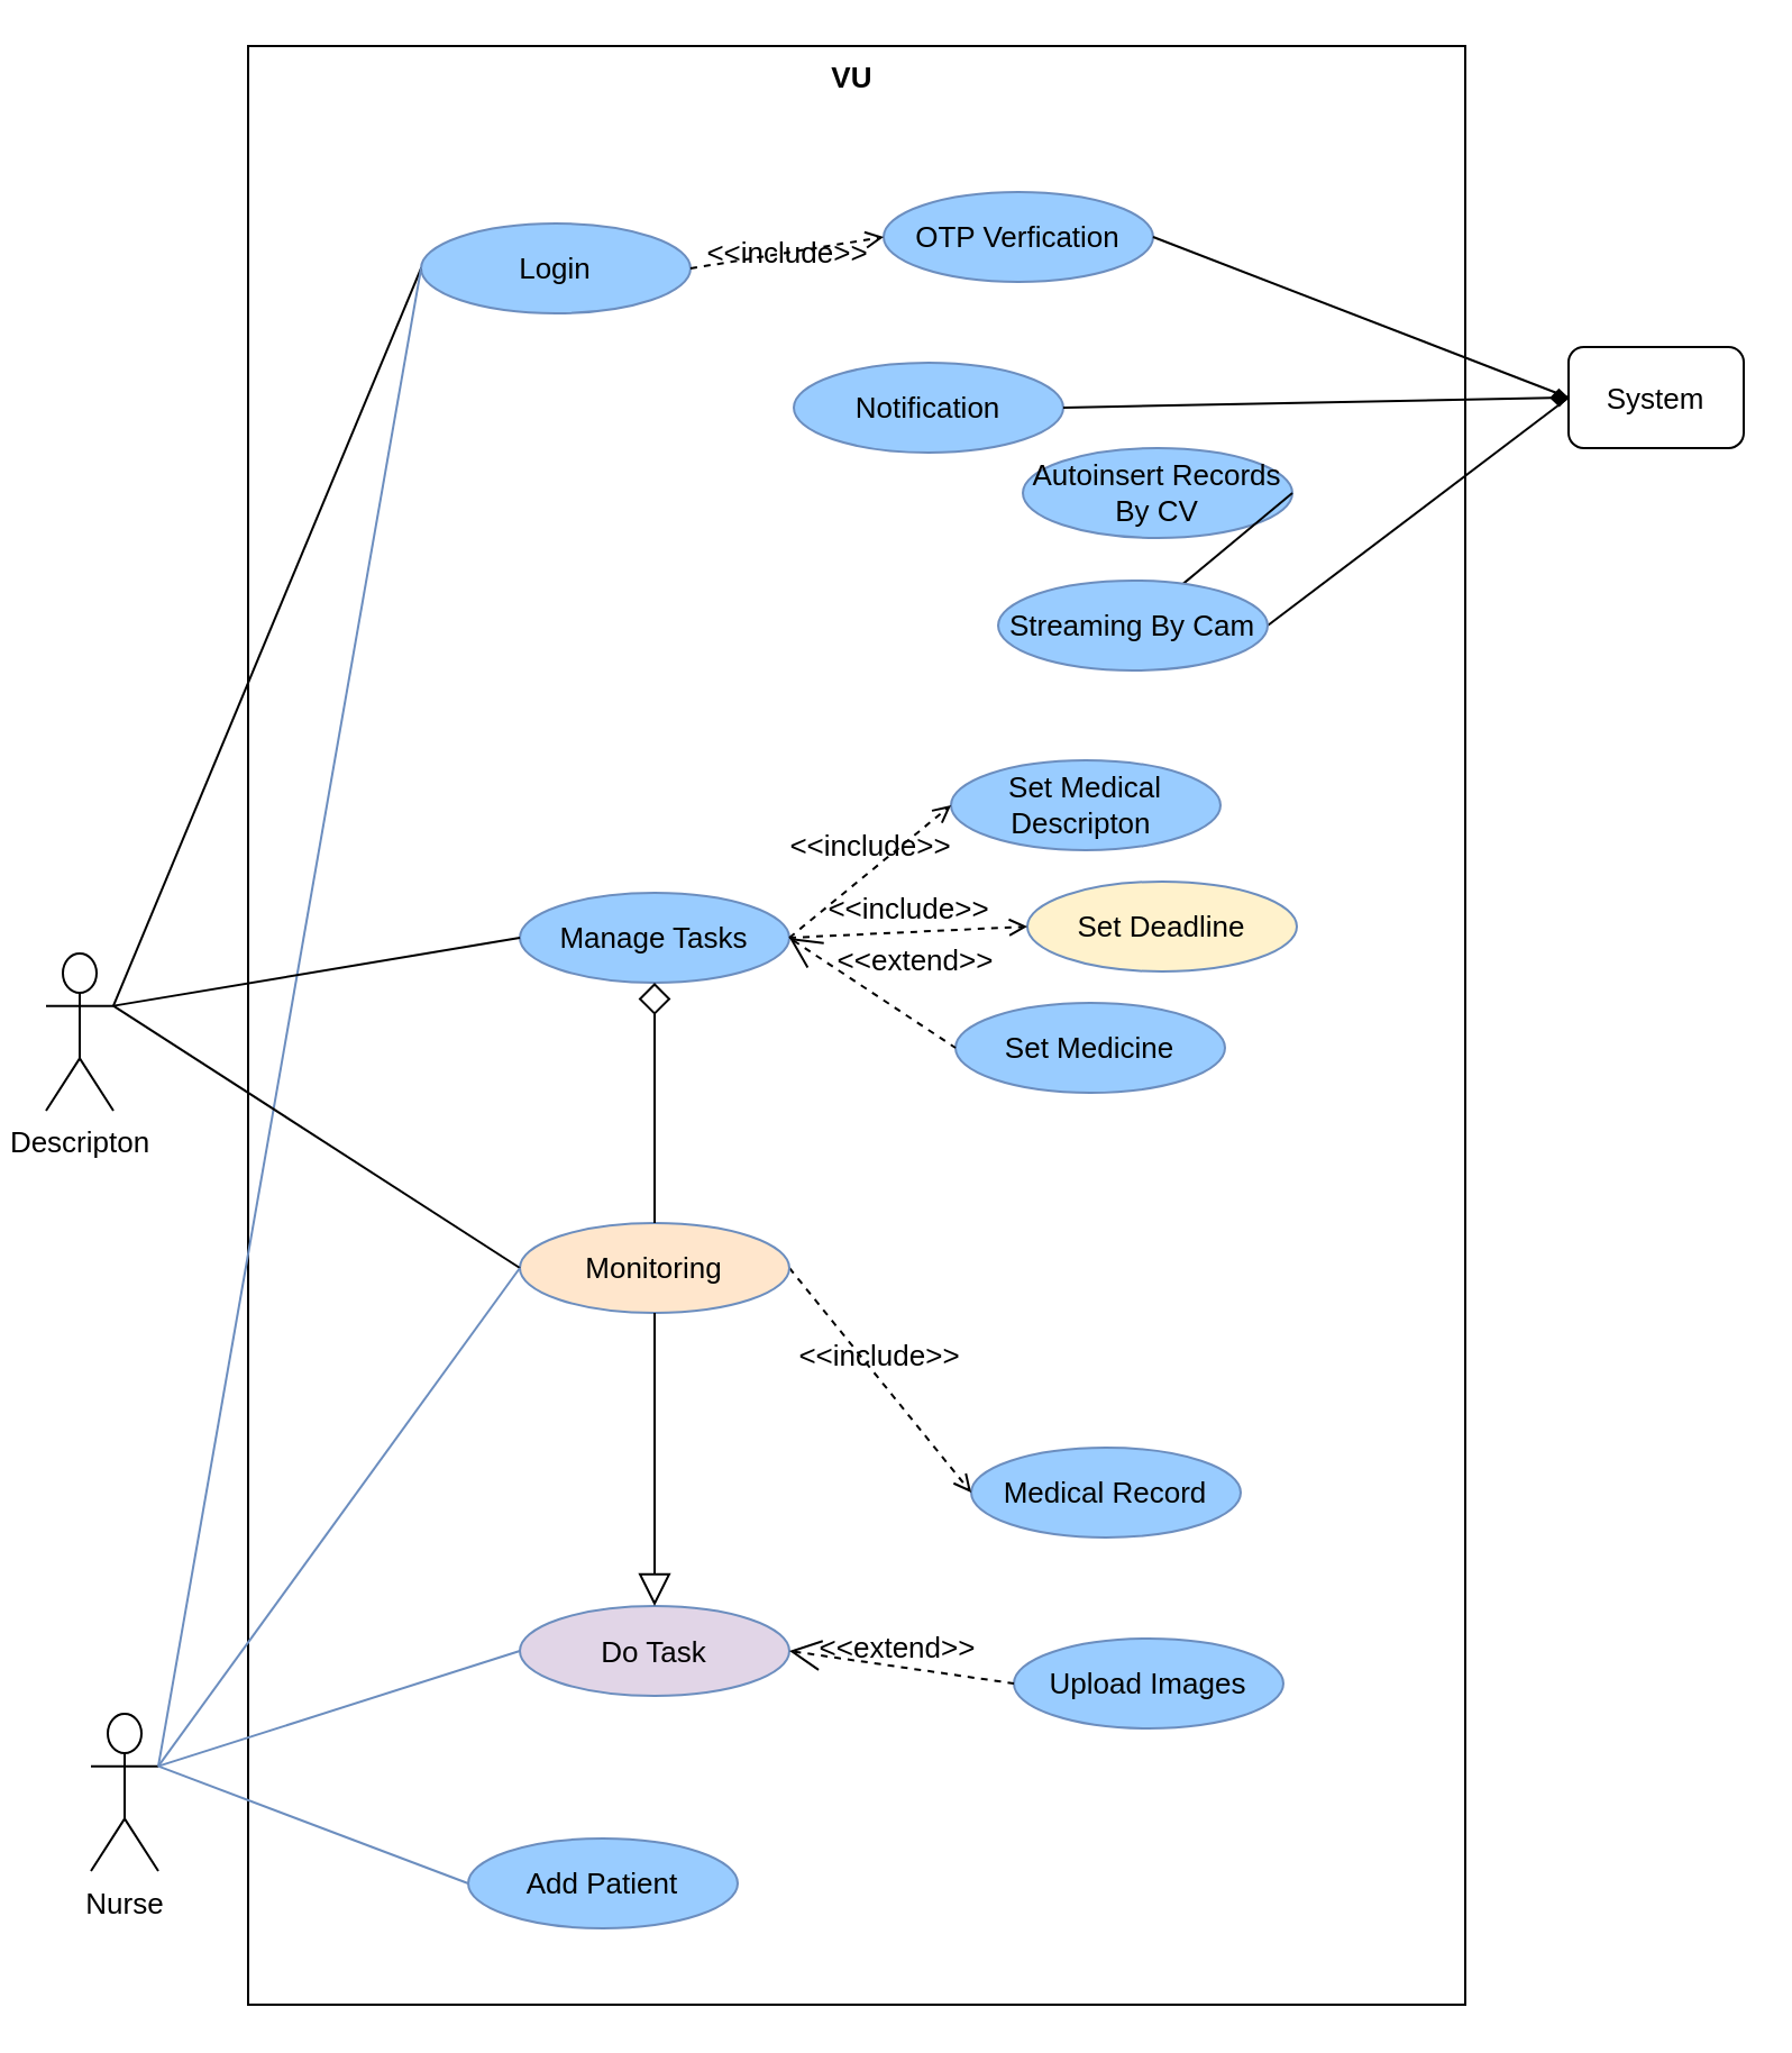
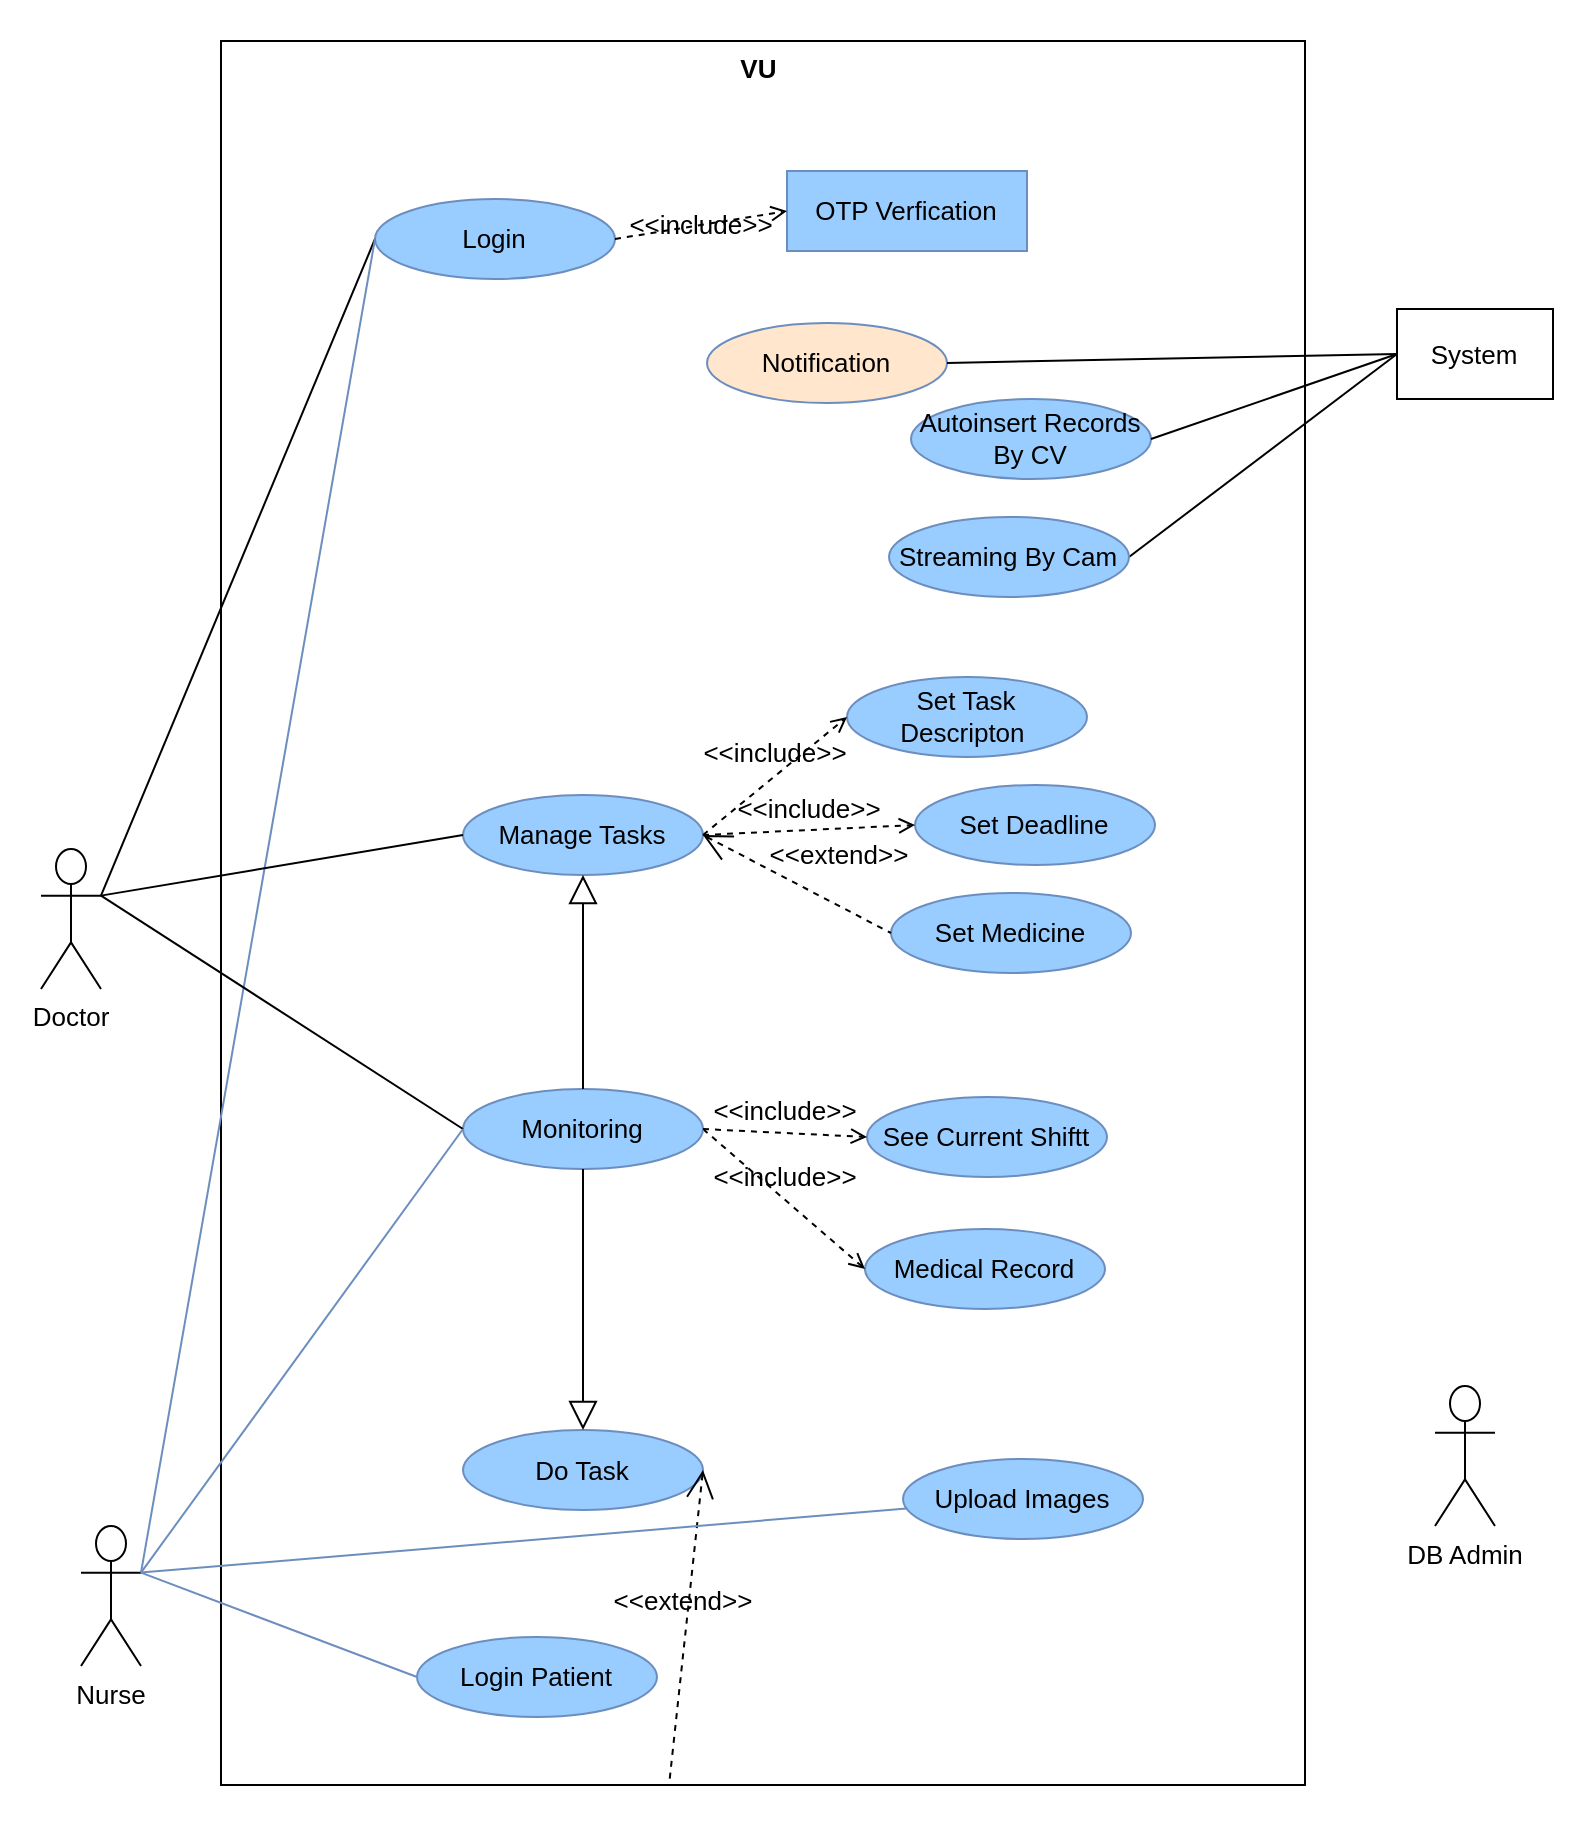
- <mxCell id="7" value="OTP Verfication" style="ellipse;whiteSpace=wrap;html=1;fontSize=13;spacingTop=0;spacingLeft=0;spacing=2;verticalAlign=middle;fillColor=#99CCFF;strokeColor=#6c8ebf;" parent="1" vertex="1"><mxGeometry x="393" y="85" width="120" height="40" as="geometry" /></mxCell>
+ <mxCell id="7" value="OTP Verfication" style="whiteSpace=wrap;html=1;fontSize=13;spacingTop=0;spacingLeft=0;spacing=2;verticalAlign=middle;fillColor=#99CCFF;strokeColor=#6c8ebf;rounded=0;" parent="1" vertex="1"><mxGeometry x="393" y="85" width="120" height="40" as="geometry" /></mxCell>
- <mxCell id="28" value="" style="endArrow=none;html=1;rounded=0;entryX=0;entryY=0.5;entryDx=0;entryDy=0;exitX=1;exitY=0.5;exitDx=0;exitDy=0;fontSize=13;" parent="1" source="7" target="14" edge="1"><mxGeometry width="50" height="50" relative="1" as="geometry"><mxPoint x="320" y="264" as="sourcePoint" /><mxPoint x="370" y="214" as="targetPoint" /></mxGeometry></mxCell>
- <mxCell id="24" value="" style="endArrow=diamond;html=1;rounded=0;entryX=0;entryY=0.5;entryDx=0;entryDy=0;exitX=1;exitY=0.5;exitDx=0;exitDy=0;fontSize=13;" parent="1" source="17" target="14" edge="1"><mxGeometry width="50" height="50" relative="1" as="geometry"><mxPoint x="288" y="257" as="sourcePoint" /><mxPoint x="338" y="207" as="targetPoint" /></mxGeometry></mxCell>
+ <mxCell id="24" value="" style="endArrow=none;html=1;rounded=0;entryX=0;entryY=0.5;entryDx=0;entryDy=0;exitX=1;exitY=0.5;exitDx=0;exitDy=0;fontSize=13;" parent="1" source="17" target="14" edge="1"><mxGeometry width="50" height="50" relative="1" as="geometry"><mxPoint x="288" y="257" as="sourcePoint" /><mxPoint x="338" y="207" as="targetPoint" /></mxGeometry></mxCell>
- <mxCell id="14" value="System" style="whiteSpace=wrap;html=1;fontSize=13;rounded=1;" parent="1" vertex="1"><mxGeometry x="698" y="154" width="78" height="45" as="geometry" /></mxCell>
+ <mxCell id="14" value="System" style="rounded=0;whiteSpace=wrap;html=1;fontSize=13;" parent="1" vertex="1"><mxGeometry x="698" y="154" width="78" height="45" as="geometry" /></mxCell>
- <mxCell id="17" value="Notification" style="ellipse;whiteSpace=wrap;html=1;fillColor=#99CCFF;strokeColor=#6c8ebf;fontSize=13;" parent="1" vertex="1"><mxGeometry x="353" y="161" width="120" height="40" as="geometry" /></mxCell>
+ <mxCell id="17" value="Notification" style="ellipse;whiteSpace=wrap;html=1;fillColor=#ffe6cc;strokeColor=#6c8ebf;fontSize=13;" parent="1" vertex="1"><mxGeometry x="353" y="161" width="120" height="40" as="geometry" /></mxCell>
- <mxCell id="25" value="" style="endArrow=none;html=1;rounded=0;exitX=1;exitY=0.5;exitDx=0;exitDy=0;fontSize=13;" parent="1" source="15" target="32" edge="1"><mxGeometry width="50" height="50" relative="1" as="geometry"><mxPoint x="288" y="257" as="sourcePoint" /><mxPoint x="338" y="207" as="targetPoint" /></mxGeometry></mxCell>
+ <mxCell id="25" value="" style="endArrow=none;html=1;rounded=0;entryX=0;entryY=0.5;entryDx=0;entryDy=0;exitX=1;exitY=0.5;exitDx=0;exitDy=0;fontSize=13;" parent="1" source="15" target="14" edge="1"><mxGeometry width="50" height="50" relative="1" as="geometry"><mxPoint x="288" y="257" as="sourcePoint" /><mxPoint x="338" y="207" as="targetPoint" /></mxGeometry></mxCell>
- <mxCell id="13" value="Set Medical Descripton&amp;nbsp;" style="ellipse;whiteSpace=wrap;html=1;fillColor=#99CCFF;strokeColor=#6c8ebf;fontSize=13;" parent="1" vertex="1"><mxGeometry x="423" y="338" width="120" height="40" as="geometry" /></mxCell>
+ <mxCell id="13" value="Set Task Descripton&amp;nbsp;" style="ellipse;whiteSpace=wrap;html=1;fillColor=#99CCFF;strokeColor=#6c8ebf;fontSize=13;" parent="1" vertex="1"><mxGeometry x="423" y="338" width="120" height="40" as="geometry" /></mxCell>
- <mxCell id="16" value="Set Deadline" style="ellipse;whiteSpace=wrap;html=1;fillColor=#fff2cc;strokeColor=#6c8ebf;fontSize=13;" parent="1" vertex="1"><mxGeometry x="457" y="392" width="120" height="40" as="geometry" /></mxCell>
+ <mxCell id="16" value="Set Deadline" style="ellipse;whiteSpace=wrap;html=1;fillColor=#99CCFF;strokeColor=#6c8ebf;fontSize=13;" parent="1" vertex="1"><mxGeometry x="457" y="392" width="120" height="40" as="geometry" /></mxCell>
- <mxCell id="38" value="" style="endArrow=diamond;endFill=0;endSize=12;html=1;rounded=0;exitX=0.5;exitY=0;exitDx=0;exitDy=0;fontSize=13;" parent="1" source="29" target="9" edge="1"><mxGeometry width="160" relative="1" as="geometry"><mxPoint x="312" y="552" as="sourcePoint" /><mxPoint x="497" y="525" as="targetPoint" /></mxGeometry></mxCell>
+ <mxCell id="38" value="" style="endArrow=block;endFill=0;endSize=12;html=1;rounded=0;exitX=0.5;exitY=0;exitDx=0;exitDy=0;fontSize=13;" parent="1" source="29" target="9" edge="1"><mxGeometry width="160" relative="1" as="geometry"><mxPoint x="312" y="552" as="sourcePoint" /><mxPoint x="497" y="525" as="targetPoint" /></mxGeometry></mxCell>
- <mxCell id="19" value="Set Medicine" style="ellipse;whiteSpace=wrap;html=1;fillColor=#99CCFF;strokeColor=#6c8ebf;fontSize=13;" parent="1" vertex="1"><mxGeometry x="425" y="446" width="120" height="40" as="geometry" /></mxCell>
+ <mxCell id="19" value="Set Medicine" style="ellipse;whiteSpace=wrap;html=1;fillColor=#99CCFF;strokeColor=#6c8ebf;fontSize=13;" parent="1" vertex="1"><mxGeometry x="445" y="446" width="120" height="40" as="geometry" /></mxCell>
- <mxCell id="2" value="Descripton" style="shape=umlActor;html=1;verticalLabelPosition=bottom;verticalAlign=top;align=center;fontSize=13;" parent="1" vertex="1"><mxGeometry x="20" y="424" width="30" height="70" as="geometry" /></mxCell>
+ <mxCell id="2" value="Doctor" style="shape=umlActor;html=1;verticalLabelPosition=bottom;verticalAlign=top;align=center;fontSize=13;" parent="1" vertex="1"><mxGeometry x="20" y="424" width="30" height="70" as="geometry" /></mxCell>
- <mxCell id="29" value="Monitoring" style="ellipse;whiteSpace=wrap;html=1;fillColor=#ffe6cc;strokeColor=#6c8ebf;fontSize=13;" parent="1" vertex="1"><mxGeometry x="231" y="544" width="120" height="40" as="geometry" /></mxCell>
+ <mxCell id="29" value="Monitoring" style="ellipse;whiteSpace=wrap;html=1;fillColor=#99CCFF;strokeColor=#6c8ebf;fontSize=13;" parent="1" vertex="1"><mxGeometry x="231" y="544" width="120" height="40" as="geometry" /></mxCell>
+ <mxCell id="31" value="&amp;lt;&amp;lt;include&amp;gt;&amp;gt;" style="edgeStyle=none;html=1;endArrow=open;verticalAlign=bottom;dashed=1;labelBackgroundColor=none;rounded=0;entryX=0;entryY=0.5;entryDx=0;entryDy=0;exitX=1;exitY=0.5;exitDx=0;exitDy=0;fontSize=13;" parent="1" source="29" target="8" edge="1"><mxGeometry width="160" relative="1" as="geometry"><mxPoint x="357" y="392" as="sourcePoint" /><mxPoint x="386" y="330" as="targetPoint" /></mxGeometry></mxCell>
+ <mxCell id="8" value="See Current Shiftt" style="ellipse;whiteSpace=wrap;html=1;fillColor=#99CCFF;strokeColor=#6c8ebf;fontSize=13;" parent="1" vertex="1"><mxGeometry x="433" y="548" width="120" height="40" as="geometry" /></mxCell>
- <mxCell id="11" value="Medical Record" style="ellipse;whiteSpace=wrap;html=1;fillColor=#99CCFF;strokeColor=#6c8ebf;fontSize=13;" parent="1" vertex="1"><mxGeometry x="432" y="644" width="120" height="40" as="geometry" /></mxCell>
+ <mxCell id="11" value="Medical Record" style="ellipse;whiteSpace=wrap;html=1;fillColor=#99CCFF;strokeColor=#6c8ebf;fontSize=13;" parent="1" vertex="1"><mxGeometry x="432" y="614" width="120" height="40" as="geometry" /></mxCell>
+ <mxCell id="4" value="DB Admin" style="shape=umlActor;html=1;verticalLabelPosition=bottom;verticalAlign=top;align=center;fontSize=13;" parent="1" vertex="1"><mxGeometry x="717" y="692.5" width="30" height="70" as="geometry" /></mxCell>
- <mxCell id="10" value="Do Task" style="ellipse;whiteSpace=wrap;html=1;fillColor=#e1d5e7;strokeColor=#6c8ebf;fontSize=13;" parent="1" vertex="1"><mxGeometry x="231" y="714.5" width="120" height="40" as="geometry" /></mxCell>
+ <mxCell id="10" value="Do Task" style="ellipse;whiteSpace=wrap;html=1;fillColor=#99CCFF;strokeColor=#6c8ebf;fontSize=13;" parent="1" vertex="1"><mxGeometry x="231" y="714.5" width="120" height="40" as="geometry" /></mxCell>
- <mxCell id="20" value="&amp;lt;&amp;lt;extend&amp;gt;&amp;gt;" style="edgeStyle=none;html=1;startArrow=open;endArrow=none;startSize=12;verticalAlign=bottom;dashed=1;labelBackgroundColor=none;rounded=0;entryX=0;entryY=0.5;entryDx=0;entryDy=0;exitX=1;exitY=0.5;exitDx=0;exitDy=0;fontSize=13;" parent="1" source="10" target="18" edge="1"><mxGeometry x="-0.033" y="-2" width="160" relative="1" as="geometry"><mxPoint x="312" y="486" as="sourcePoint" /><mxPoint x="472" y="486" as="targetPoint" /><mxPoint as="offset" /></mxGeometry></mxCell>
+ <mxCell id="20" value="&amp;lt;&amp;lt;extend&amp;gt;&amp;gt;" style="edgeStyle=none;html=1;startArrow=open;endArrow=none;startSize=12;verticalAlign=bottom;dashed=1;labelBackgroundColor=none;rounded=0;exitX=1;exitY=0.5;exitDx=0;exitDy=0;fontSize=13;" parent="1" source="10" target="5" edge="1"><mxGeometry x="-0.033" y="-2" width="160" relative="1" as="geometry"><mxPoint x="312" y="486" as="sourcePoint" /><mxPoint x="472" y="486" as="targetPoint" /><mxPoint as="offset" /></mxGeometry></mxCell>
- <mxCell id="36" value="" style="endArrow=none;html=1;rounded=0;entryX=0;entryY=0.5;entryDx=0;entryDy=0;fillColor=#dae8fc;strokeColor=#6c8ebf;exitX=1;exitY=0.333;exitDx=0;exitDy=0;exitPerimeter=0;fontSize=13;" parent="1" source="3" target="10" edge="1"><mxGeometry width="50" height="50" relative="1" as="geometry"><mxPoint x="69" y="762" as="sourcePoint" /><mxPoint x="182" y="442" as="targetPoint" /></mxGeometry></mxCell>
+ <mxCell id="36" value="" style="endArrow=none;html=1;rounded=0;fillColor=#dae8fc;strokeColor=#6c8ebf;exitX=1;exitY=0.333;exitDx=0;exitDy=0;exitPerimeter=0;fontSize=13;" parent="1" source="3" target="18" edge="1"><mxGeometry width="50" height="50" relative="1" as="geometry"><mxPoint x="69" y="762" as="sourcePoint" /><mxPoint x="182" y="442" as="targetPoint" /></mxGeometry></mxCell>
- <mxCell id="40" value="Add Patient" style="ellipse;whiteSpace=wrap;html=1;fillColor=#99CCFF;strokeColor=#6c8ebf;fontSize=13;" parent="1" vertex="1"><mxGeometry x="208" y="818" width="120" height="40" as="geometry" /></mxCell>
+ <mxCell id="40" value="Login Patient" style="ellipse;whiteSpace=wrap;html=1;fillColor=#99CCFF;strokeColor=#6c8ebf;fontSize=13;" parent="1" vertex="1"><mxGeometry x="208" y="818" width="120" height="40" as="geometry" /></mxCell>
